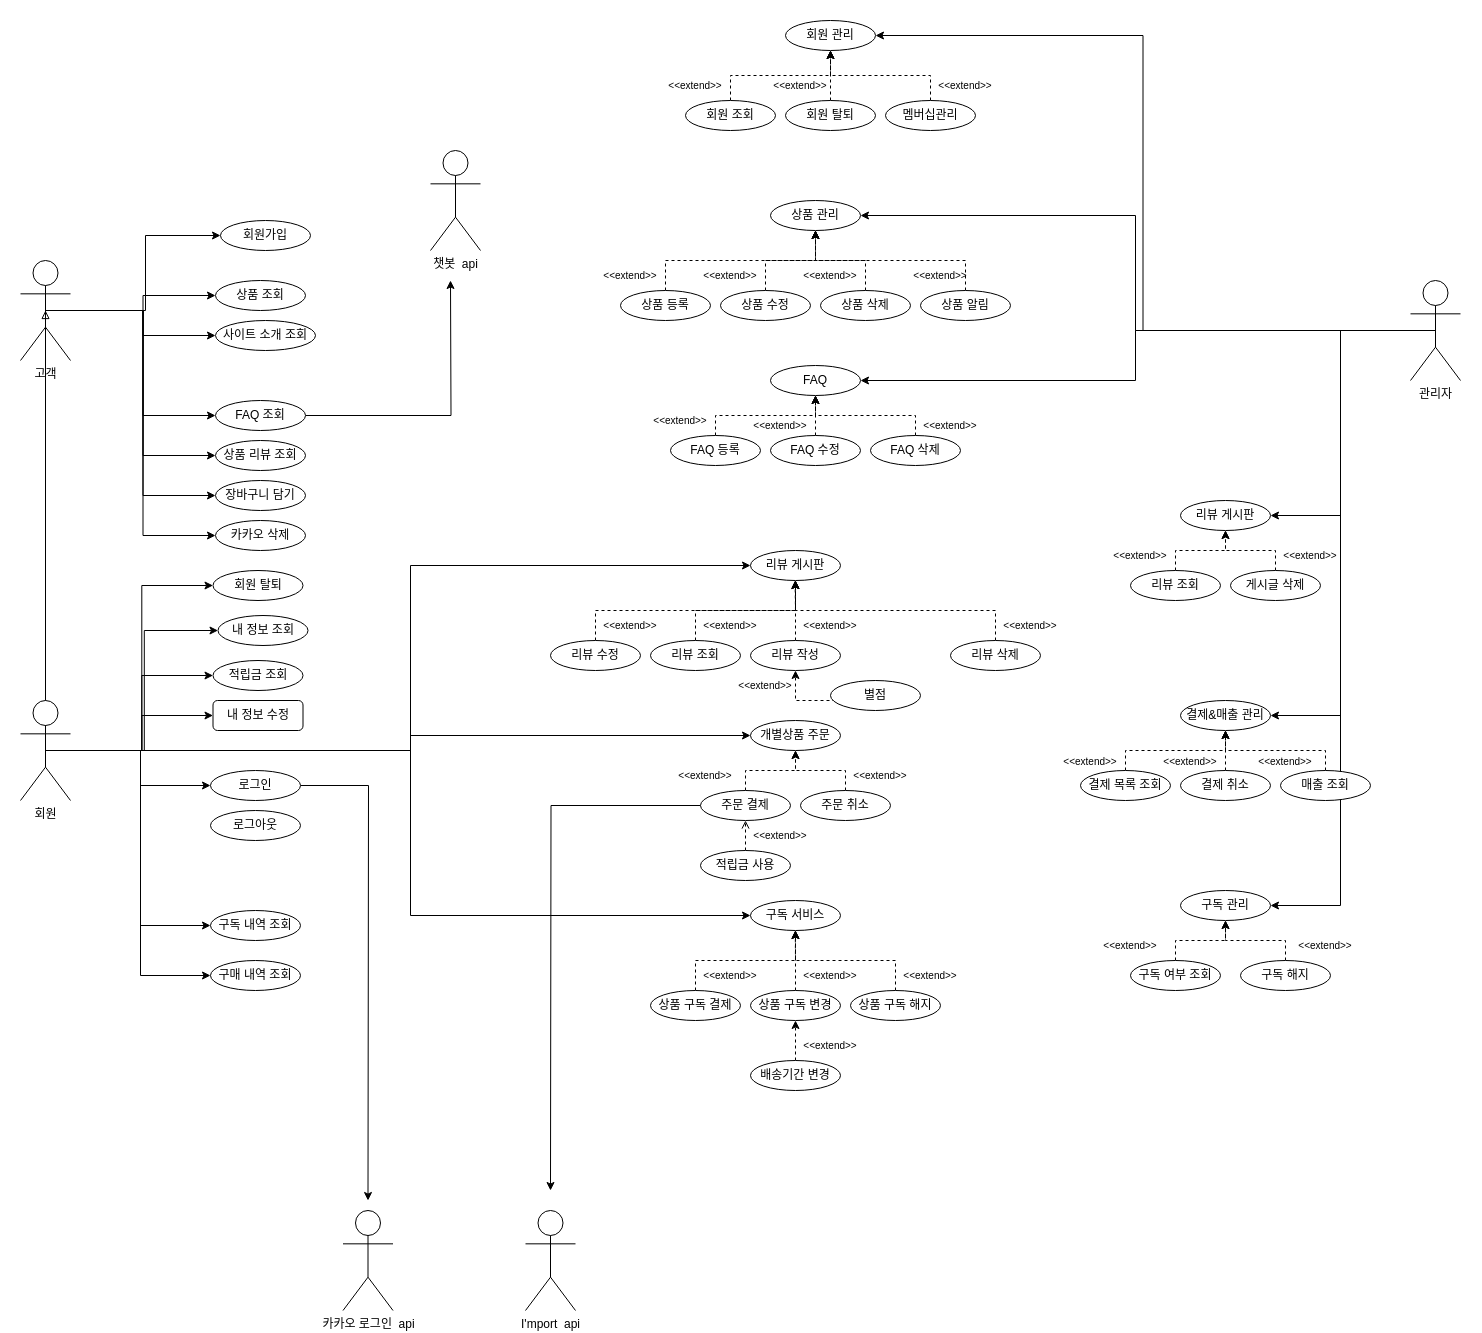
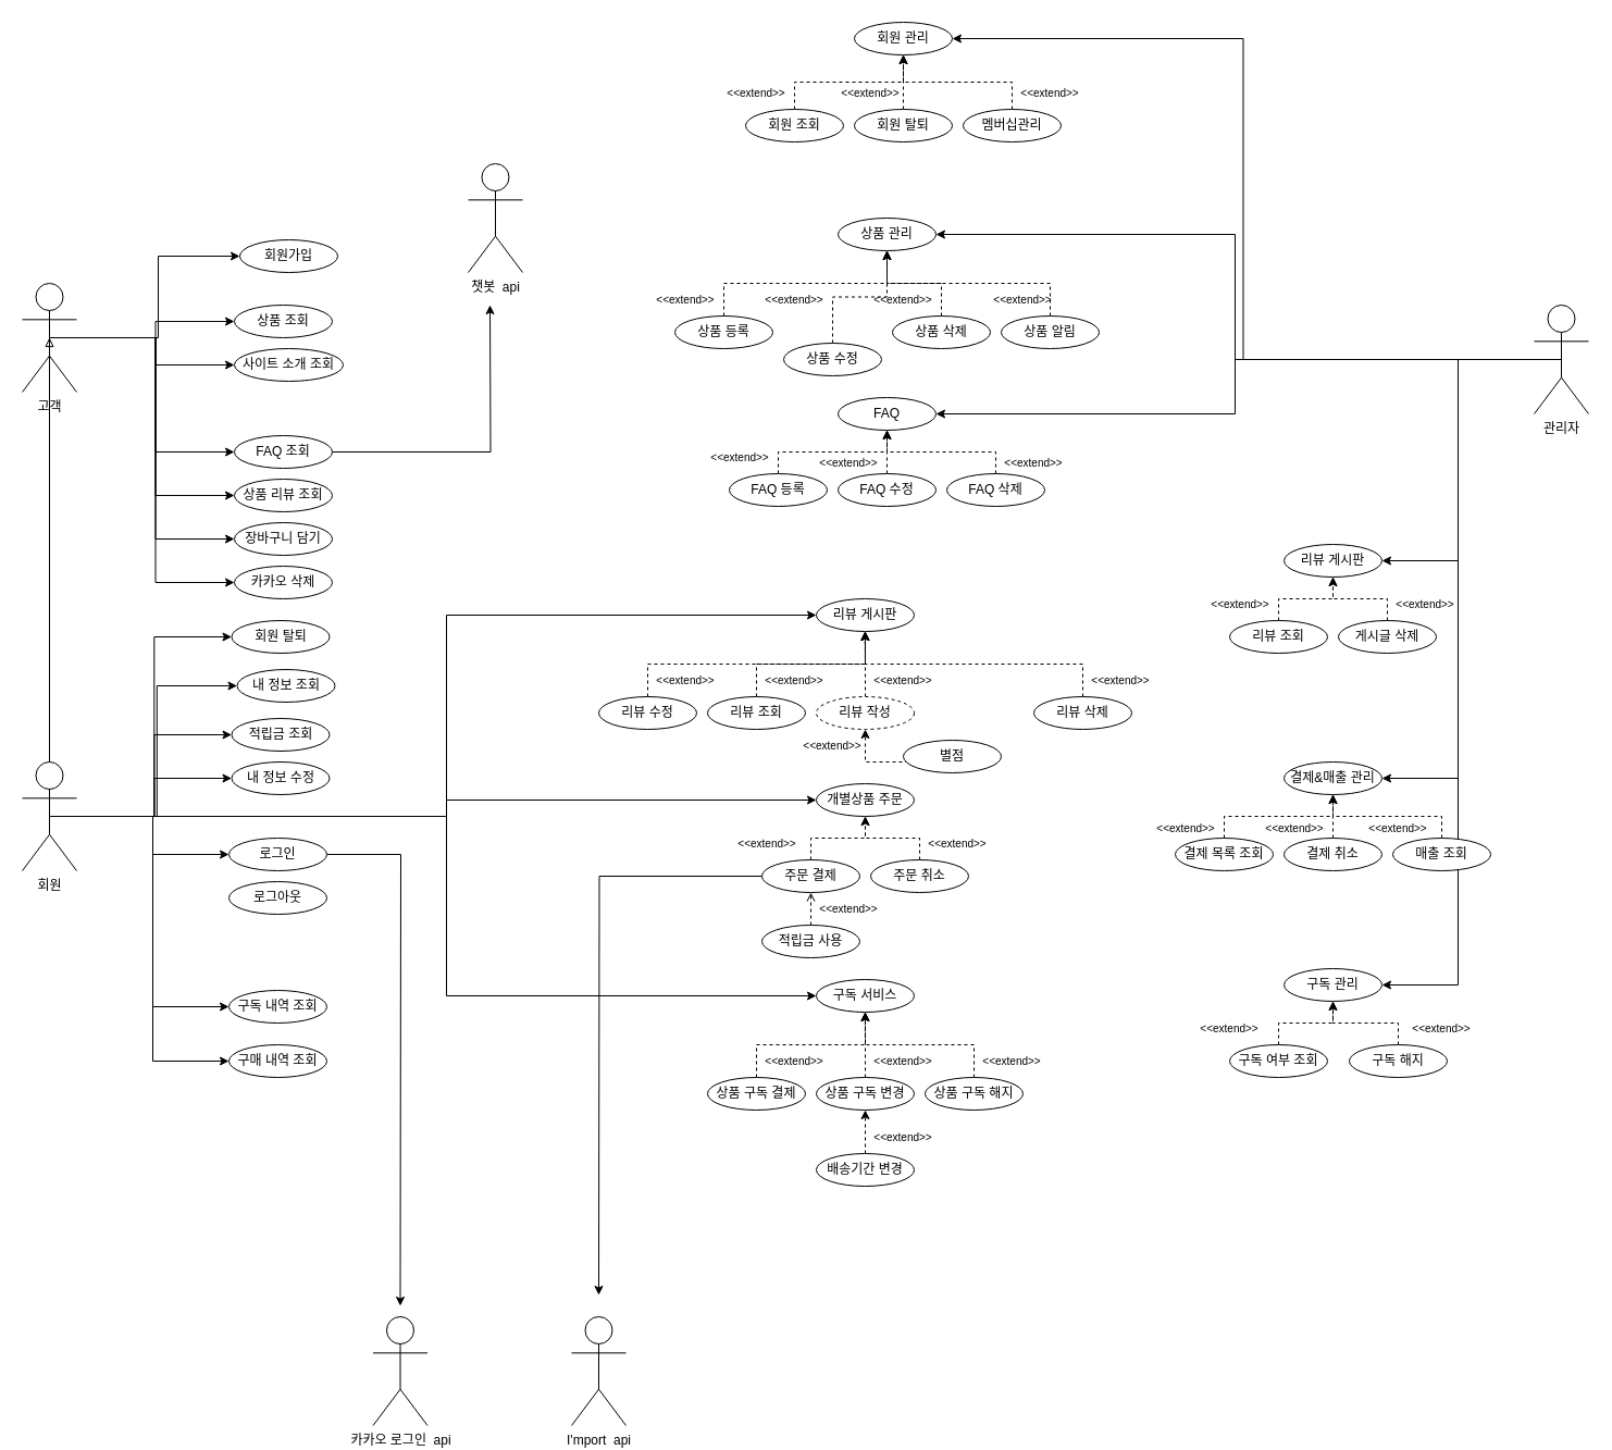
- <mxCell id="79" value="상품 수정" style="ellipse;whiteSpace=wrap;html=1;" vertex="1" parent="1"><mxGeometry x="720" y="290" width="90" height="30" as="geometry" /></mxCell>
+ <mxCell id="79" value="상품 수정" style="ellipse;whiteSpace=wrap;html=1;" vertex="1" parent="1"><mxGeometry x="720" y="315" width="90" height="30" as="geometry" /></mxCell>
- <mxCell id="67" value="리뷰 작성" style="ellipse;whiteSpace=wrap;html=1;" vertex="1" parent="1"><mxGeometry x="750" y="640" width="90" height="30" as="geometry" /></mxCell>
+ <mxCell id="67" value="리뷰 작성" style="ellipse;whiteSpace=wrap;html=1;dashed=1;" vertex="1" parent="1"><mxGeometry x="750" y="640" width="90" height="30" as="geometry" /></mxCell>
- <mxCell id="43" value="내 정보 수정" style="whiteSpace=wrap;html=1;rounded=1;" vertex="1" parent="1"><mxGeometry x="212.5" y="700" width="90" height="30" as="geometry" /></mxCell>
+ <mxCell id="43" value="내 정보 수정" style="ellipse;whiteSpace=wrap;html=1;" vertex="1" parent="1"><mxGeometry x="212.5" y="700" width="90" height="30" as="geometry" /></mxCell>
